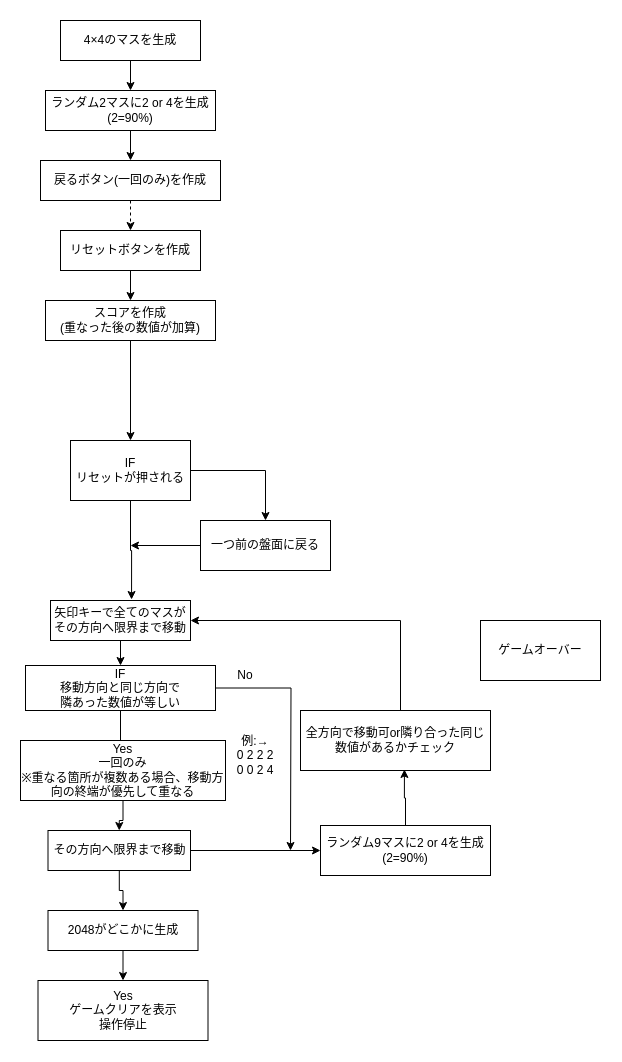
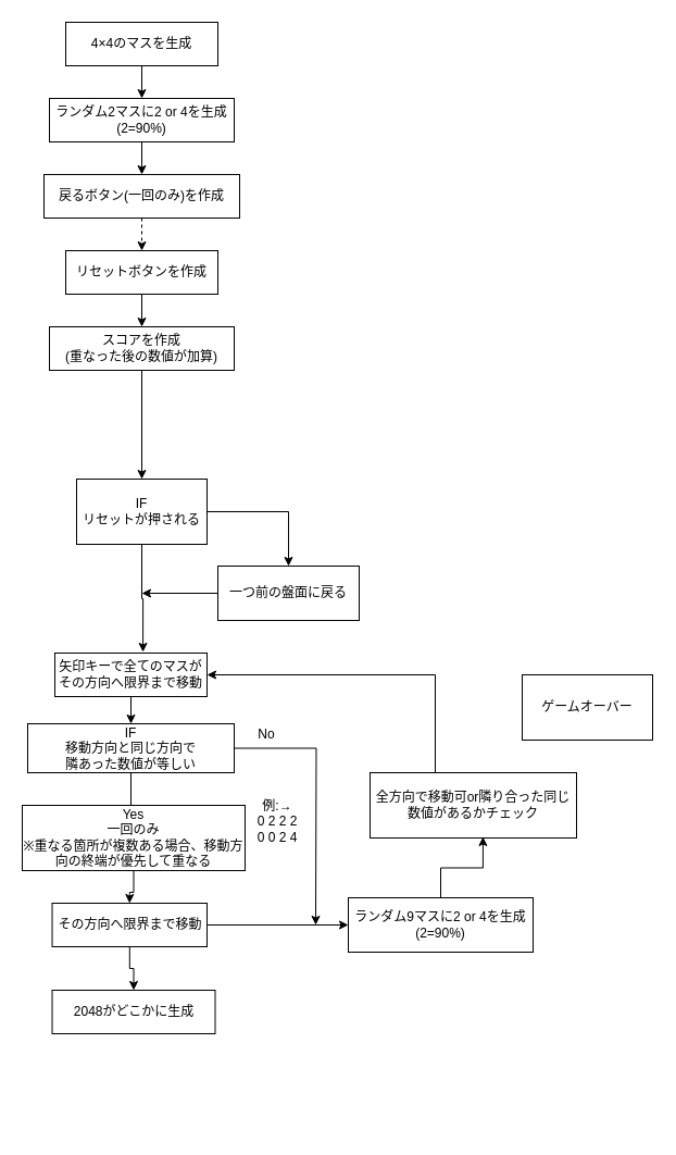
- <mxCell id="35" value="全方向で移動可or隣り合った同じ数値があるかチェック" style="rounded=0;whiteSpace=wrap;html=1;" vertex="1" parent="1"><mxGeometry x="300" y="710" width="190" height="60" as="geometry" /></mxCell>
+ <mxCell id="35" value="全方向で移動可or隣り合った同じ数値があるかチェック" style="rounded=0;whiteSpace=wrap;html=1;" vertex="1" parent="1"><mxGeometry x="340" y="710" width="190" height="60" as="geometry" /></mxCell>
- <mxCell id="23" value="" style="edgeStyle=orthogonalEdgeStyle;rounded=0;orthogonalLoop=1;jettySize=auto;html=1;" parent="1" source="24" target="25" edge="1"><mxGeometry relative="1" as="geometry"><Array as="points"><mxPoint x="122.5" y="970" /><mxPoint x="122.5" y="970" /></Array></mxGeometry></mxCell>
- <mxCell id="25" value="Yes&lt;br&gt;ゲームクリアを表示&lt;br&gt;操作停止" style="whiteSpace=wrap;html=1;rounded=0;" parent="1" vertex="1"><mxGeometry x="37.5" y="980" width="170" height="60" as="geometry" /></mxCell>
